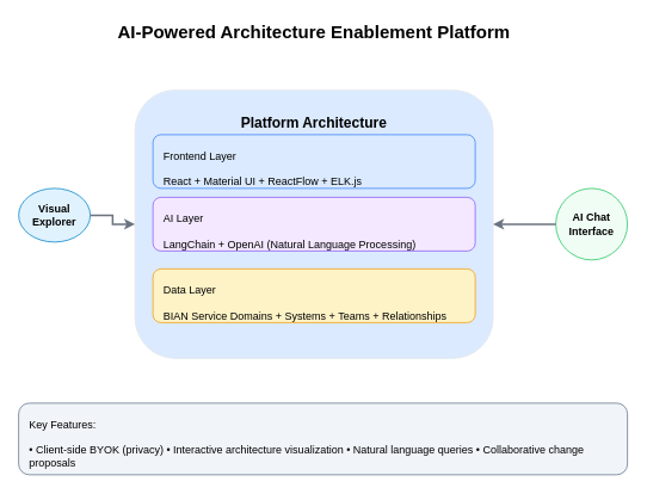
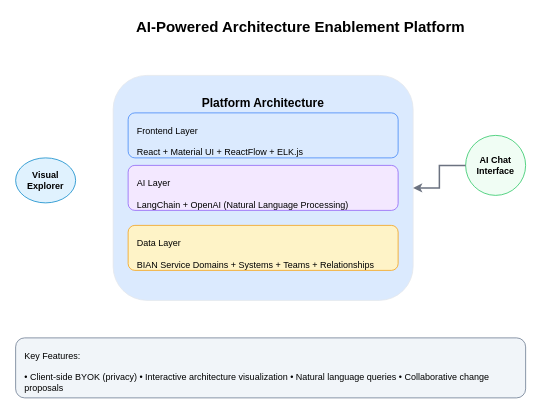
- <mxCell id="2" value="AI-Powered Architecture Enablement Platform" style="text;html=1;strokeColor=none;fillColor=none;align=center;verticalAlign=middle;whiteSpace=wrap;rounded=0;fontSize=20;fontStyle=1;" parent="1" vertex="1"><mxGeometry x="110" y="20" width="480" height="30" as="geometry" /></mxCell>
+ <mxCell id="2" value="AI-Powered Architecture Enablement Platform" style="text;html=1;strokeColor=none;fillColor=none;align=center;verticalAlign=middle;whiteSpace=wrap;rounded=0;fontSize=20;fontStyle=1;" parent="1" vertex="1"><mxGeometry x="160" y="20" width="480" height="30" as="geometry" /></mxCell>
- <mxCell id="9" value="" style="edgeStyle=orthogonalEdgeStyle;rounded=0;orthogonalLoop=1;jettySize=auto;html=1;strokeWidth=2;strokeColor=#6b7280;" parent="1" source="7" target="3" edge="1"><mxGeometry relative="1" as="geometry" /></mxCell>
- <mxCell id="8" value="AI Chat&lt;br&gt;Interface" style="ellipse;whiteSpace=wrap;html=1;fillColor=#f0fdf4;strokeColor=#22c55e;fontSize=12;fontStyle=1;" parent="1" vertex="1"><mxGeometry x="620" y="210" width="80" height="80" as="geometry" /></mxCell>
+ <mxCell id="8" value="AI Chat&lt;br&gt;Interface" style="ellipse;whiteSpace=wrap;html=1;fillColor=#f0fdf4;strokeColor=#22c55e;fontSize=12;fontStyle=1;" parent="1" vertex="1"><mxGeometry x="620" y="180" width="80" height="80" as="geometry" /></mxCell>
